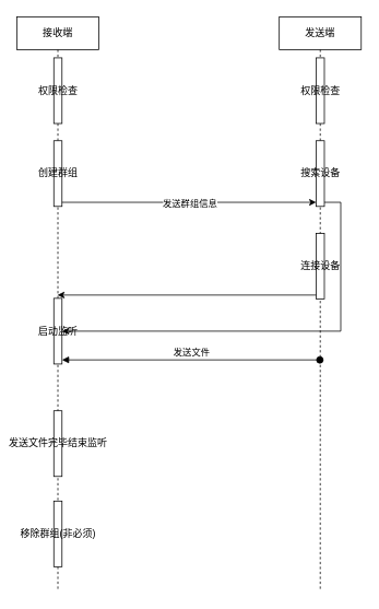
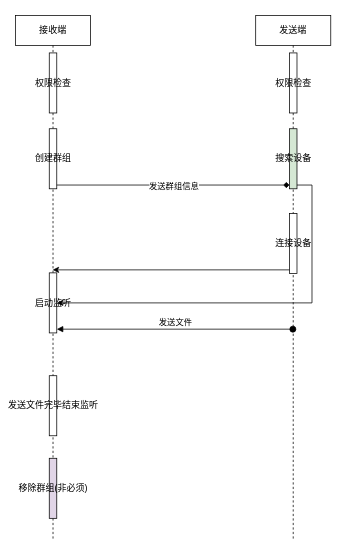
- <mxCell id="11" value="搜索设备" style="html=1;points=[[0,0,0,0,5],[0,1,0,0,-5],[1,0,0,0,5],[1,1,0,0,-5]];perimeter=orthogonalPerimeter;outlineConnect=0;targetShapes=umlLifeline;portConstraint=eastwest;newEdgeStyle={&quot;curved&quot;:0,&quot;rounded&quot;:0};" vertex="1" parent="1"><mxGeometry x="385" y="171" width="10" height="80" as="geometry" /></mxCell>
+ <mxCell id="11" value="搜索设备" style="html=1;points=[[0,0,0,0,5],[0,1,0,0,-5],[1,0,0,0,5],[1,1,0,0,-5]];perimeter=orthogonalPerimeter;outlineConnect=0;targetShapes=umlLifeline;portConstraint=eastwest;newEdgeStyle={&quot;curved&quot;:0,&quot;rounded&quot;:0};fillColor=#d5e8d4;" vertex="1" parent="1"><mxGeometry x="385" y="171" width="10" height="80" as="geometry" /></mxCell>
- <mxCell id="15" style="edgeStyle=none;rounded=0;orthogonalLoop=1;jettySize=auto;html=1;curved=0;exitX=1;exitY=1;exitDx=0;exitDy=-5;exitPerimeter=0;entryX=0;entryY=1;entryDx=0;entryDy=-5;entryPerimeter=0;" edge="1" parent="1" source="4" target="11"><mxGeometry relative="1" as="geometry"><mxPoint x="380" y="250" as="targetPoint" /></mxGeometry></mxCell>
+ <mxCell id="15" style="edgeStyle=none;rounded=0;orthogonalLoop=1;jettySize=auto;html=1;curved=0;exitX=1;exitY=1;exitDx=0;exitDy=-5;exitPerimeter=0;entryX=0;entryY=1;entryDx=0;entryDy=-5;entryPerimeter=0;endArrow=diamond;" edge="1" parent="1" source="4" target="11"><mxGeometry relative="1" as="geometry"><mxPoint x="380" y="250" as="targetPoint" /></mxGeometry></mxCell>
- <mxCell id="7" value="移除群组(非必须)" style="html=1;points=[[0,0,0,0,5],[0,1,0,0,-5],[1,0,0,0,5],[1,1,0,0,-5]];perimeter=orthogonalPerimeter;outlineConnect=0;targetShapes=umlLifeline;portConstraint=eastwest;newEdgeStyle={&quot;curved&quot;:0,&quot;rounded&quot;:0};" vertex="1" parent="2"><mxGeometry x="45" y="590" width="10" height="80" as="geometry" /></mxCell>
+ <mxCell id="7" value="移除群组(非必须)" style="html=1;points=[[0,0,0,0,5],[0,1,0,0,-5],[1,0,0,0,5],[1,1,0,0,-5]];perimeter=orthogonalPerimeter;outlineConnect=0;targetShapes=umlLifeline;portConstraint=eastwest;newEdgeStyle={&quot;curved&quot;:0,&quot;rounded&quot;:0};fillColor=#e1d5e7;" vertex="1" parent="2"><mxGeometry x="45" y="590" width="10" height="80" as="geometry" /></mxCell>
